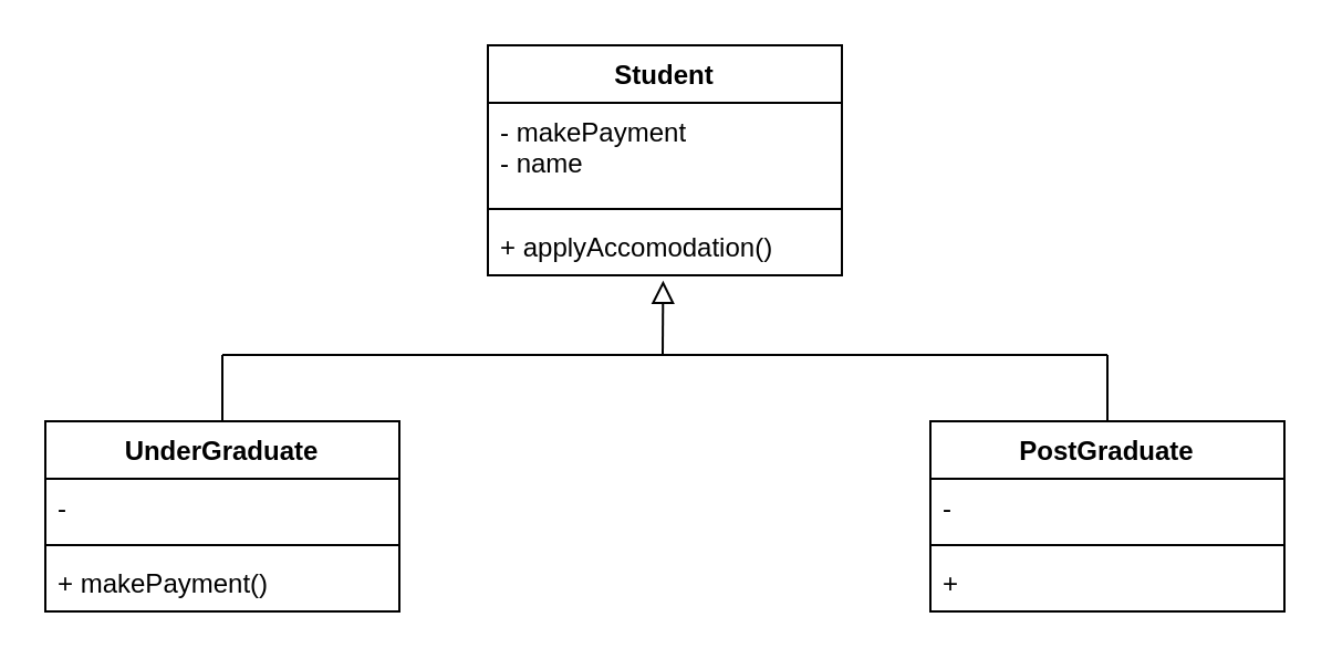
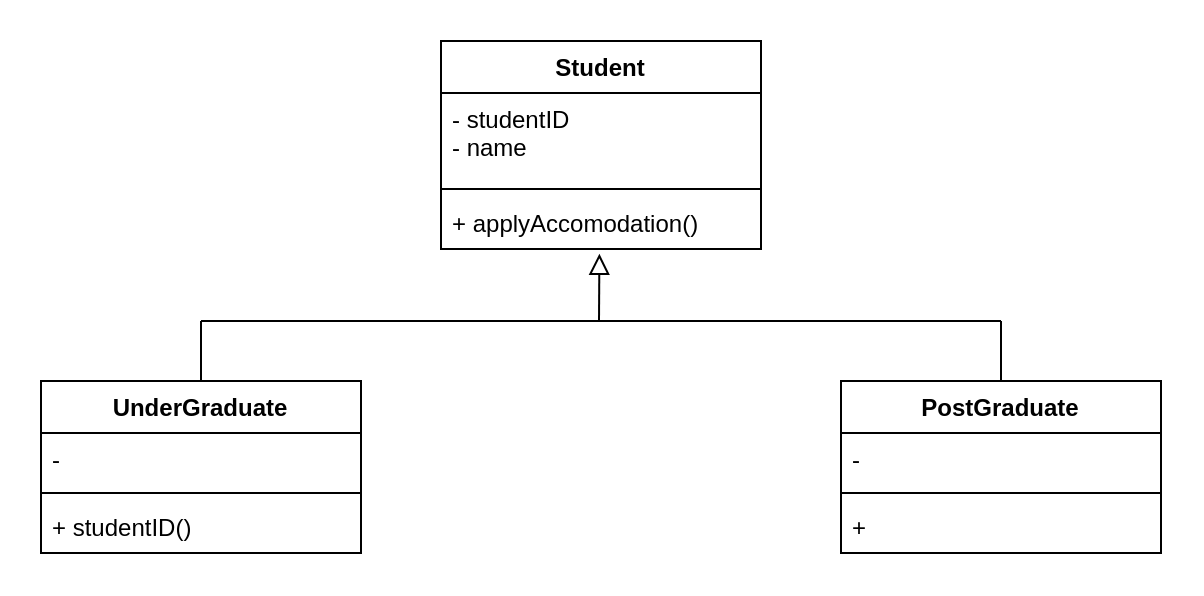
- <mxCell id="3" value="- makePayment&lt;div&gt;- name&lt;/div&gt;" style="text;strokeColor=none;fillColor=none;align=left;verticalAlign=top;spacingLeft=4;spacingRight=4;overflow=hidden;rotatable=0;points=[[0,0.5],[1,0.5]];portConstraint=eastwest;whiteSpace=wrap;html=1;" parent="2" vertex="1"><mxGeometry y="26" width="160" height="44" as="geometry" /></mxCell>
+ <mxCell id="3" value="- studentID&lt;div&gt;- name&lt;/div&gt;" style="text;strokeColor=none;fillColor=none;align=left;verticalAlign=top;spacingLeft=4;spacingRight=4;overflow=hidden;rotatable=0;points=[[0,0.5],[1,0.5]];portConstraint=eastwest;whiteSpace=wrap;html=1;" parent="2" vertex="1"><mxGeometry y="26" width="160" height="44" as="geometry" /></mxCell>
- <mxCell id="9" value="+ makePayment()" style="text;strokeColor=none;fillColor=none;align=left;verticalAlign=top;spacingLeft=4;spacingRight=4;overflow=hidden;rotatable=0;points=[[0,0.5],[1,0.5]];portConstraint=eastwest;whiteSpace=wrap;html=1;" parent="6" vertex="1"><mxGeometry y="60" width="160" height="26" as="geometry" /></mxCell>
+ <mxCell id="9" value="+ studentID()" style="text;strokeColor=none;fillColor=none;align=left;verticalAlign=top;spacingLeft=4;spacingRight=4;overflow=hidden;rotatable=0;points=[[0,0.5],[1,0.5]];portConstraint=eastwest;whiteSpace=wrap;html=1;" parent="6" vertex="1"><mxGeometry y="60" width="160" height="26" as="geometry" /></mxCell>
